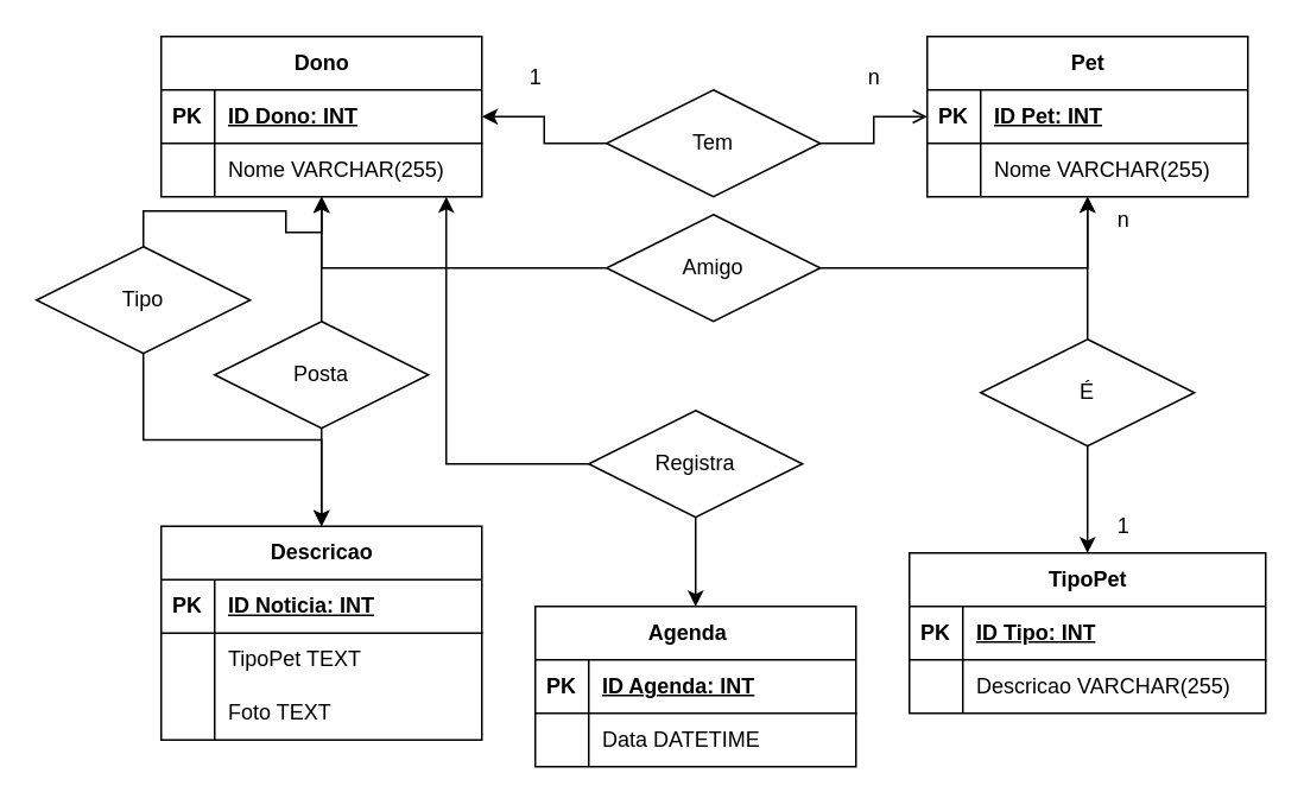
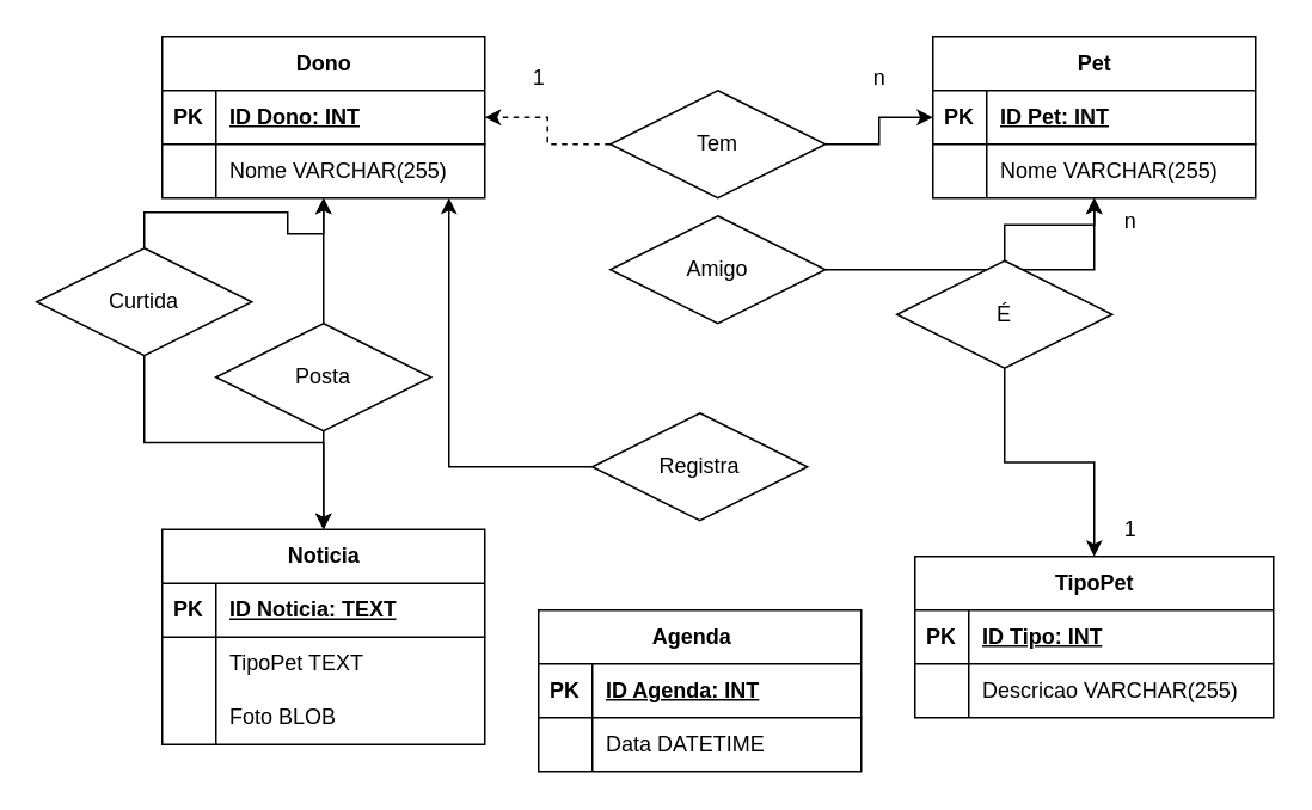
- <mxCell id="44" style="edgeStyle=orthogonalEdgeStyle;rounded=0;orthogonalLoop=1;jettySize=auto;html=1;endArrow=open;" edge="1" parent="1" source="45" target="9"><mxGeometry relative="1" as="geometry" /></mxCell>
+ <mxCell id="44" style="edgeStyle=orthogonalEdgeStyle;rounded=0;orthogonalLoop=1;jettySize=auto;html=1;" edge="1" parent="1" source="45" target="9"><mxGeometry relative="1" as="geometry" /></mxCell>
- <mxCell id="43" style="edgeStyle=orthogonalEdgeStyle;rounded=0;orthogonalLoop=1;jettySize=auto;html=1;" edge="1" parent="1" source="45" target="2"><mxGeometry relative="1" as="geometry" /></mxCell>
+ <mxCell id="43" style="edgeStyle=orthogonalEdgeStyle;rounded=0;orthogonalLoop=1;jettySize=auto;html=1;dashed=1;" edge="1" parent="1" source="45" target="2"><mxGeometry relative="1" as="geometry" /></mxCell>
- <mxCell id="41" style="edgeStyle=orthogonalEdgeStyle;rounded=0;orthogonalLoop=1;jettySize=auto;html=1;" edge="1" parent="1" source="42" target="2"><mxGeometry relative="1" as="geometry"><Array as="points"><mxPoint x="180" y="150" /></Array></mxGeometry></mxCell>
- <mxCell id="58" value="Tipo" style="shape=rhombus;perimeter=rhombusPerimeter;whiteSpace=wrap;html=1;align=center;" vertex="1" parent="1"><mxGeometry x="20" y="138" width="120" height="60" as="geometry" /></mxCell>
+ <mxCell id="58" value="Curtida" style="shape=rhombus;perimeter=rhombusPerimeter;whiteSpace=wrap;html=1;align=center;" vertex="1" parent="1"><mxGeometry x="20" y="138" width="120" height="60" as="geometry" /></mxCell>
- <mxCell id="50" value="É" style="shape=rhombus;perimeter=rhombusPerimeter;whiteSpace=wrap;html=1;align=center;" vertex="1" parent="1"><mxGeometry x="550" y="190" width="120" height="60" as="geometry" /></mxCell>
+ <mxCell id="50" value="É" style="shape=rhombus;perimeter=rhombusPerimeter;whiteSpace=wrap;html=1;align=center;" vertex="1" parent="1"><mxGeometry x="500" y="145" width="120" height="60" as="geometry" /></mxCell>
- <mxCell id="16" value="Descricao" style="shape=table;startSize=30;container=1;collapsible=1;childLayout=tableLayout;fixedRows=1;rowLines=0;fontStyle=1;align=center;resizeLast=1;html=1;" vertex="1" parent="1"><mxGeometry x="90" y="295" width="180" height="120" as="geometry" /></mxCell>
+ <mxCell id="16" value="Noticia" style="shape=table;startSize=30;container=1;collapsible=1;childLayout=tableLayout;fixedRows=1;rowLines=0;fontStyle=1;align=center;resizeLast=1;html=1;" vertex="1" parent="1"><mxGeometry x="90" y="295" width="180" height="120" as="geometry" /></mxCell>
- <mxCell id="59" style="edgeStyle=orthogonalEdgeStyle;rounded=0;orthogonalLoop=1;jettySize=auto;html=1;" edge="1" parent="1" source="61" target="33"><mxGeometry relative="1" as="geometry" /></mxCell>
- <mxCell id="19" value="ID Noticia: INT" style="shape=partialRectangle;connectable=0;fillColor=none;top=0;left=0;bottom=0;right=0;align=left;spacingLeft=6;fontStyle=5;overflow=hidden;whiteSpace=wrap;html=1;" vertex="1" parent="17"><mxGeometry x="30" width="150" height="30" as="geometry"><mxRectangle width="150" height="30" as="alternateBounds" /></mxGeometry></mxCell>
+ <mxCell id="19" value="ID Noticia: TEXT" style="shape=partialRectangle;connectable=0;fillColor=none;top=0;left=0;bottom=0;right=0;align=left;spacingLeft=6;fontStyle=5;overflow=hidden;whiteSpace=wrap;html=1;" vertex="1" parent="17"><mxGeometry x="30" width="150" height="30" as="geometry"><mxRectangle width="150" height="30" as="alternateBounds" /></mxGeometry></mxCell>
- <mxCell id="25" value="Foto TEXT" style="shape=partialRectangle;connectable=0;fillColor=none;top=0;left=0;bottom=0;right=0;align=left;spacingLeft=6;overflow=hidden;whiteSpace=wrap;html=1;" vertex="1" parent="23"><mxGeometry x="30" width="150" height="30" as="geometry"><mxRectangle width="150" height="30" as="alternateBounds" /></mxGeometry></mxCell>
+ <mxCell id="25" value="Foto BLOB" style="shape=partialRectangle;connectable=0;fillColor=none;top=0;left=0;bottom=0;right=0;align=left;spacingLeft=6;overflow=hidden;whiteSpace=wrap;html=1;" vertex="1" parent="23"><mxGeometry x="30" width="150" height="30" as="geometry"><mxRectangle width="150" height="30" as="alternateBounds" /></mxGeometry></mxCell>
